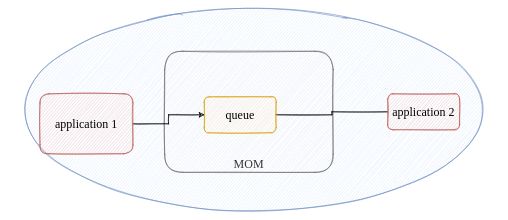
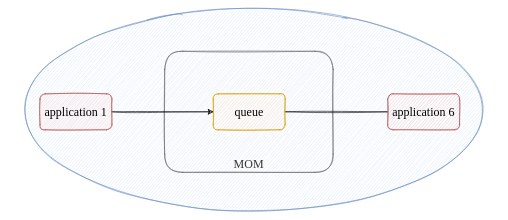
- <mxCell id="8" value="application 2" style="rounded=1;whiteSpace=wrap;html=1;sketch=1;fontSize=20;fontFamily=Architects Daughter;fontSource=https%3A%2F%2Ffonts.googleapis.com%2Fcss%3Ffamily%3DArchitects%2BDaughter;fillColor=#f8cecc;strokeColor=#b85450;" vertex="1" parent="1"><mxGeometry x="646" y="156" width="120" height="60" as="geometry" /></mxCell>
+ <mxCell id="8" value="application 6" style="rounded=1;whiteSpace=wrap;html=1;sketch=1;fontSize=20;fontFamily=Architects Daughter;fontSource=https%3A%2F%2Ffonts.googleapis.com%2Fcss%3Ffamily%3DArchitects%2BDaughter;fillColor=#f8cecc;strokeColor=#b85450;" vertex="1" parent="1"><mxGeometry x="646" y="156" width="120" height="60" as="geometry" /></mxCell>
- <mxCell id="5" value="queue" style="rounded=1;whiteSpace=wrap;html=1;sketch=1;fontSize=20;fontFamily=Architects Daughter;fontSource=https%3A%2F%2Ffonts.googleapis.com%2Fcss%3Ffamily%3DArchitects%2BDaughter;fillColor=#ffe6cc;strokeColor=#d79b00;" vertex="1" parent="1"><mxGeometry x="340" y="161" width="120" height="60" as="geometry" /></mxCell>
+ <mxCell id="5" value="queue" style="rounded=1;whiteSpace=wrap;html=1;sketch=1;fontSize=20;fontFamily=Architects Daughter;fontSource=https%3A%2F%2Ffonts.googleapis.com%2Fcss%3Ffamily%3DArchitects%2BDaughter;fillColor=#ffe6cc;strokeColor=#d79b00;" vertex="1" parent="1"><mxGeometry x="355" y="156" width="120" height="60" as="geometry" /></mxCell>
- <mxCell id="7" value="application 1" style="rounded=1;whiteSpace=wrap;html=1;sketch=1;fontSize=20;fontFamily=Architects Daughter;fontSource=https%3A%2F%2Ffonts.googleapis.com%2Fcss%3Ffamily%3DArchitects%2BDaughter;fillColor=#f8cecc;strokeColor=#b85450;" vertex="1" parent="1"><mxGeometry x="66" y="156" width="155" height="100" as="geometry" /></mxCell>
+ <mxCell id="7" value="application 1" style="rounded=1;whiteSpace=wrap;html=1;sketch=1;fontSize=20;fontFamily=Architects Daughter;fontSource=https%3A%2F%2Ffonts.googleapis.com%2Fcss%3Ffamily%3DArchitects%2BDaughter;fillColor=#f8cecc;strokeColor=#b85450;" vertex="1" parent="1"><mxGeometry x="66" y="156" width="120" height="60" as="geometry" /></mxCell>
